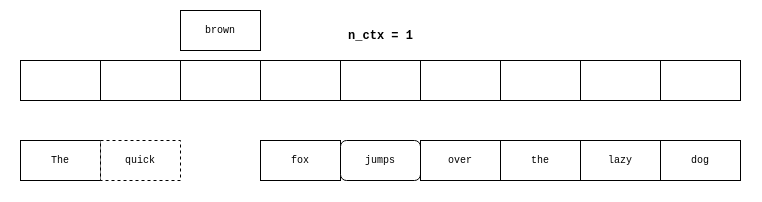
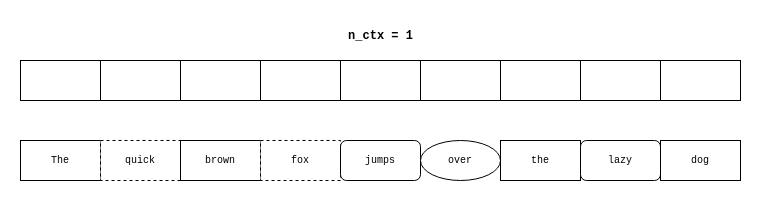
- <mxCell id="4" value="brown" style="whiteSpace=wrap;html=1;fontFamily=Courier New;fontSize=10;" vertex="1" parent="1"><mxGeometry x="180" y="10" width="80" height="40" as="geometry" /></mxCell>
+ <mxCell id="4" value="brown" style="whiteSpace=wrap;html=1;fontFamily=Courier New;fontSize=10;" vertex="1" parent="1"><mxGeometry x="180" y="140" width="80" height="40" as="geometry" /></mxCell>
- <mxCell id="5" value="fox" style="whiteSpace=wrap;html=1;fontFamily=Courier New;fontSize=10;" vertex="1" parent="1"><mxGeometry x="260" y="140" width="80" height="40" as="geometry" /></mxCell>
+ <mxCell id="5" value="fox" style="whiteSpace=wrap;html=1;fontFamily=Courier New;fontSize=10;dashed=1;" vertex="1" parent="1"><mxGeometry x="260" y="140" width="80" height="40" as="geometry" /></mxCell>
- <mxCell id="7" value="over" style="whiteSpace=wrap;html=1;fontFamily=Courier New;fontSize=10;" vertex="1" parent="1"><mxGeometry x="420" y="140" width="80" height="40" as="geometry" /></mxCell>
+ <mxCell id="7" value="over" style="ellipse;whiteSpace=wrap;html=1;fontFamily=Courier New;fontSize=10;" vertex="1" parent="1"><mxGeometry x="420" y="140" width="80" height="40" as="geometry" /></mxCell>
- <mxCell id="9" value="lazy" style="whiteSpace=wrap;html=1;fontFamily=Courier New;fontSize=10;" vertex="1" parent="1"><mxGeometry x="580" y="140" width="80" height="40" as="geometry" /></mxCell>
+ <mxCell id="9" value="lazy" style="whiteSpace=wrap;html=1;fontFamily=Courier New;fontSize=10;rounded=1;" vertex="1" parent="1"><mxGeometry x="580" y="140" width="80" height="40" as="geometry" /></mxCell>
